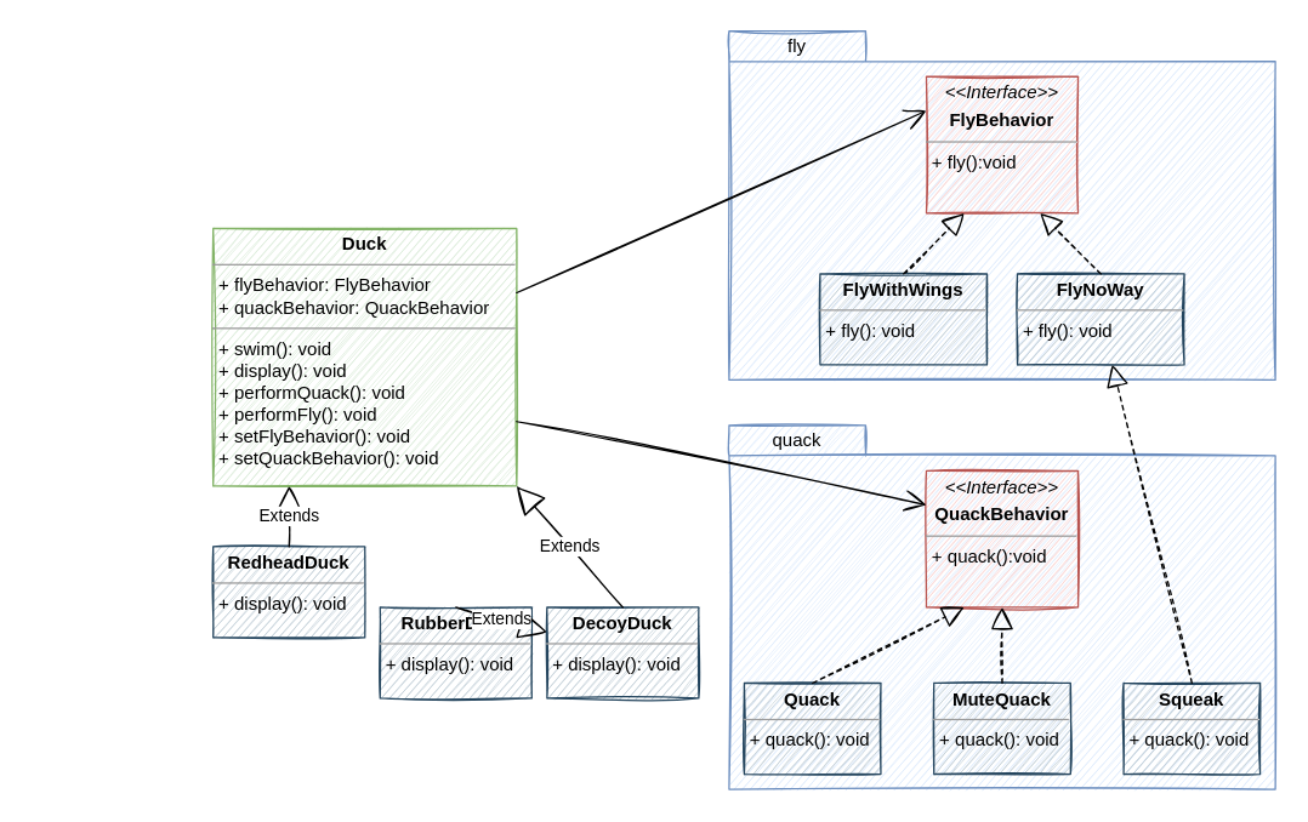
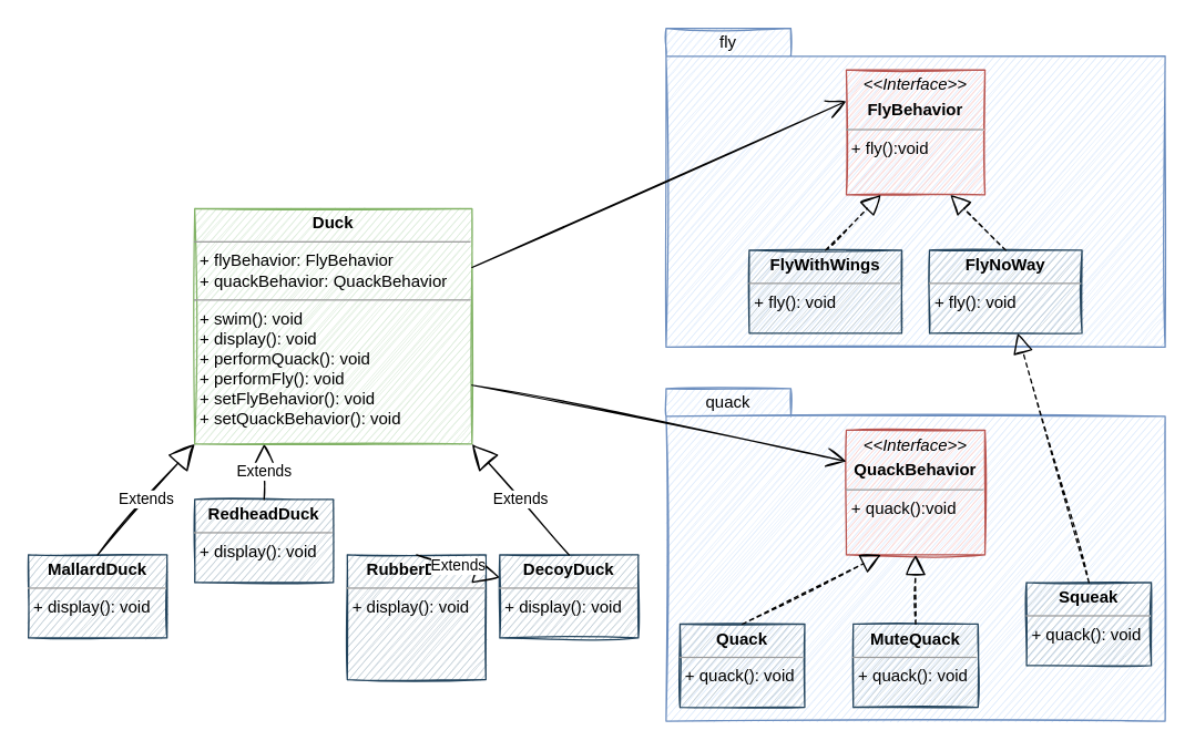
+ <mxCell id="23" value="Extends" style="endArrow=block;endSize=16;endFill=0;html=1;rounded=0;exitX=0.5;exitY=0;exitDx=0;exitDy=0;entryX=0;entryY=1;entryDx=0;entryDy=0;sketch=1;" edge="1" parent="1" source="19" target="16"><mxGeometry width="160" relative="1" as="geometry"><mxPoint x="330" y="345" as="sourcePoint" /><mxPoint x="490" y="345" as="targetPoint" /></mxGeometry></mxCell>
+ <mxCell id="19" value="&lt;p style=&quot;margin:0px;margin-top:4px;text-align:center;&quot;&gt;&lt;b&gt;MallardDuck&lt;/b&gt;&lt;/p&gt;&lt;hr size=&quot;1&quot;&gt;&lt;p style=&quot;margin:0px;margin-left:4px;&quot;&gt;+ display(): void&lt;/p&gt;" style="verticalAlign=top;align=left;overflow=fill;fontSize=12;fontFamily=Helvetica;html=1;fillColor=#bac8d3;strokeColor=#23445d;sketch=1;" vertex="1" parent="1"><mxGeometry x="20" y="400" width="100" height="60" as="geometry" /></mxCell>
- <mxCell id="21" value="&lt;p style=&quot;margin:0px;margin-top:4px;text-align:center;&quot;&gt;&lt;b&gt;RubberDuck&lt;/b&gt;&lt;br&gt;&lt;/p&gt;&lt;hr size=&quot;1&quot;&gt;&lt;p style=&quot;margin:0px;margin-left:4px;&quot;&gt;+ display(): void&lt;/p&gt;" style="verticalAlign=top;align=left;overflow=fill;fontSize=12;fontFamily=Helvetica;html=1;fillColor=#bac8d3;strokeColor=#23445d;sketch=1;" vertex="1" parent="1"><mxGeometry x="250" y="400" width="100" height="60" as="geometry" /></mxCell>
+ <mxCell id="21" value="&lt;p style=&quot;margin:0px;margin-top:4px;text-align:center;&quot;&gt;&lt;b&gt;RubberDuck&lt;/b&gt;&lt;br&gt;&lt;/p&gt;&lt;hr size=&quot;1&quot;&gt;&lt;p style=&quot;margin:0px;margin-left:4px;&quot;&gt;+ display(): void&lt;/p&gt;" style="verticalAlign=top;align=left;overflow=fill;fontSize=12;fontFamily=Helvetica;html=1;fillColor=#bac8d3;strokeColor=#23445d;sketch=1;" vertex="1" parent="1"><mxGeometry x="250" y="400" width="100" height="90" as="geometry" /></mxCell>
- <mxCell id="11" value="&lt;p style=&quot;margin:0px;margin-top:4px;text-align:center;&quot;&gt;&lt;b&gt;Squeak&lt;/b&gt;&lt;/p&gt;&lt;hr size=&quot;1&quot;&gt;&lt;p style=&quot;margin:0px;margin-left:4px;&quot;&gt;+ quack(): void&lt;/p&gt;" style="verticalAlign=top;align=left;overflow=fill;fontSize=12;fontFamily=Helvetica;html=1;fillColor=#bac8d3;strokeColor=#23445d;sketch=1;" vertex="1" parent="1"><mxGeometry x="740" y="450" width="90" height="60" as="geometry" /></mxCell>
+ <mxCell id="11" value="&lt;p style=&quot;margin:0px;margin-top:4px;text-align:center;&quot;&gt;&lt;b&gt;Squeak&lt;/b&gt;&lt;/p&gt;&lt;hr size=&quot;1&quot;&gt;&lt;p style=&quot;margin:0px;margin-left:4px;&quot;&gt;+ quack(): void&lt;/p&gt;" style="verticalAlign=top;align=left;overflow=fill;fontSize=12;fontFamily=Helvetica;html=1;fillColor=#bac8d3;strokeColor=#23445d;sketch=1;" vertex="1" parent="1"><mxGeometry x="740" y="420" width="90" height="60" as="geometry" /></mxCell>
